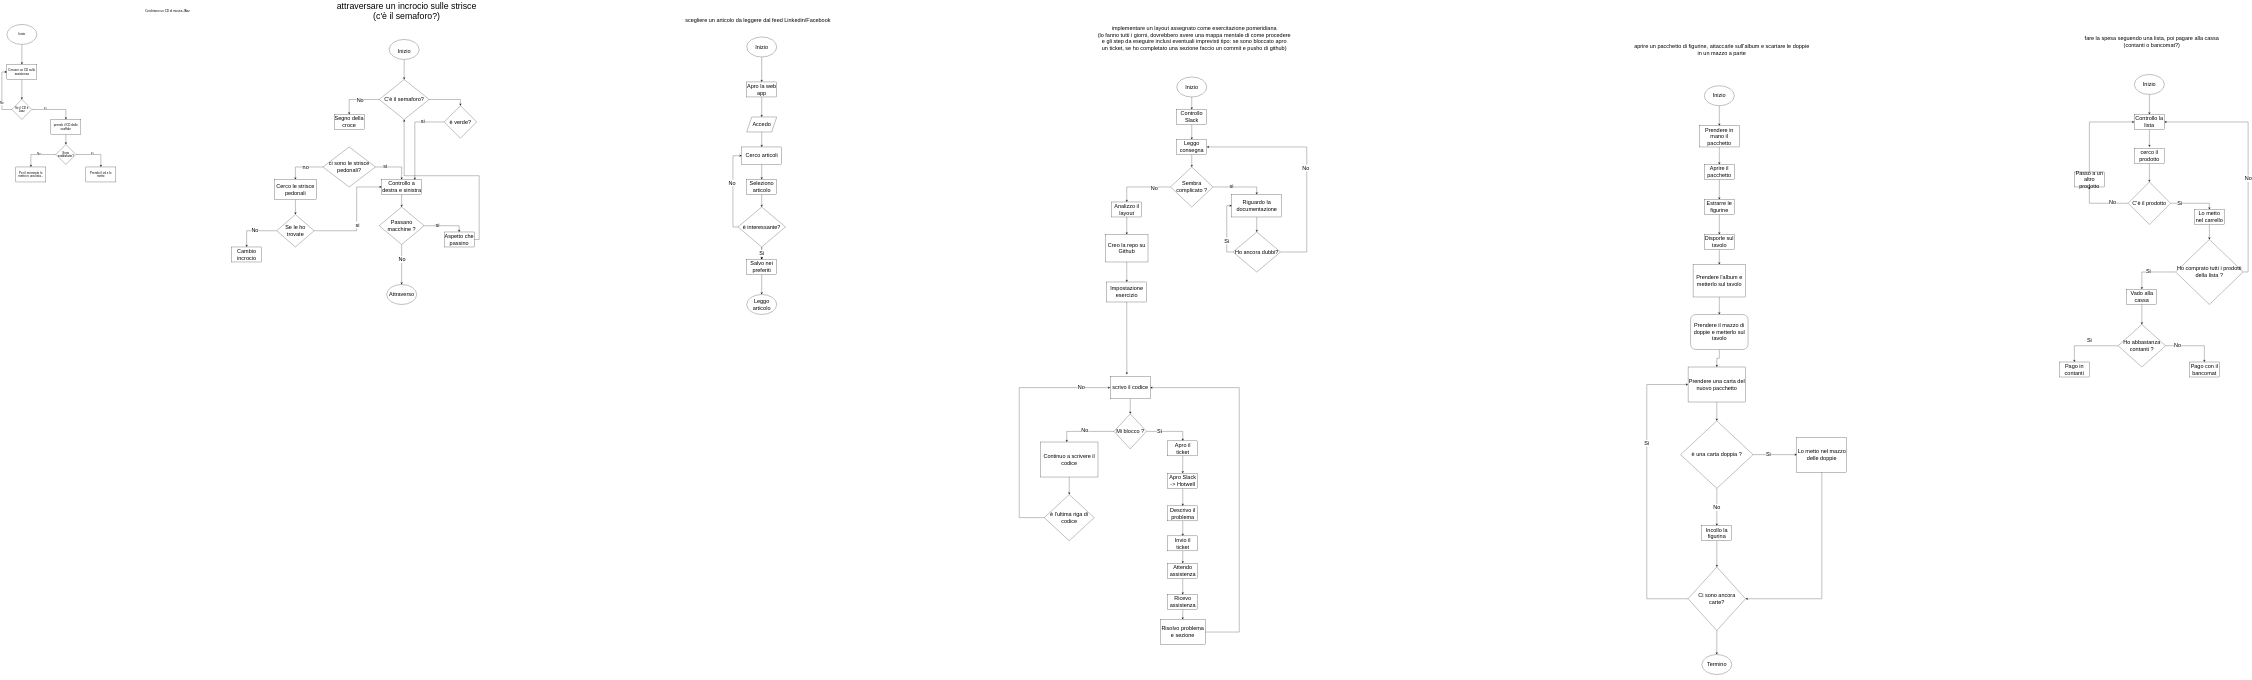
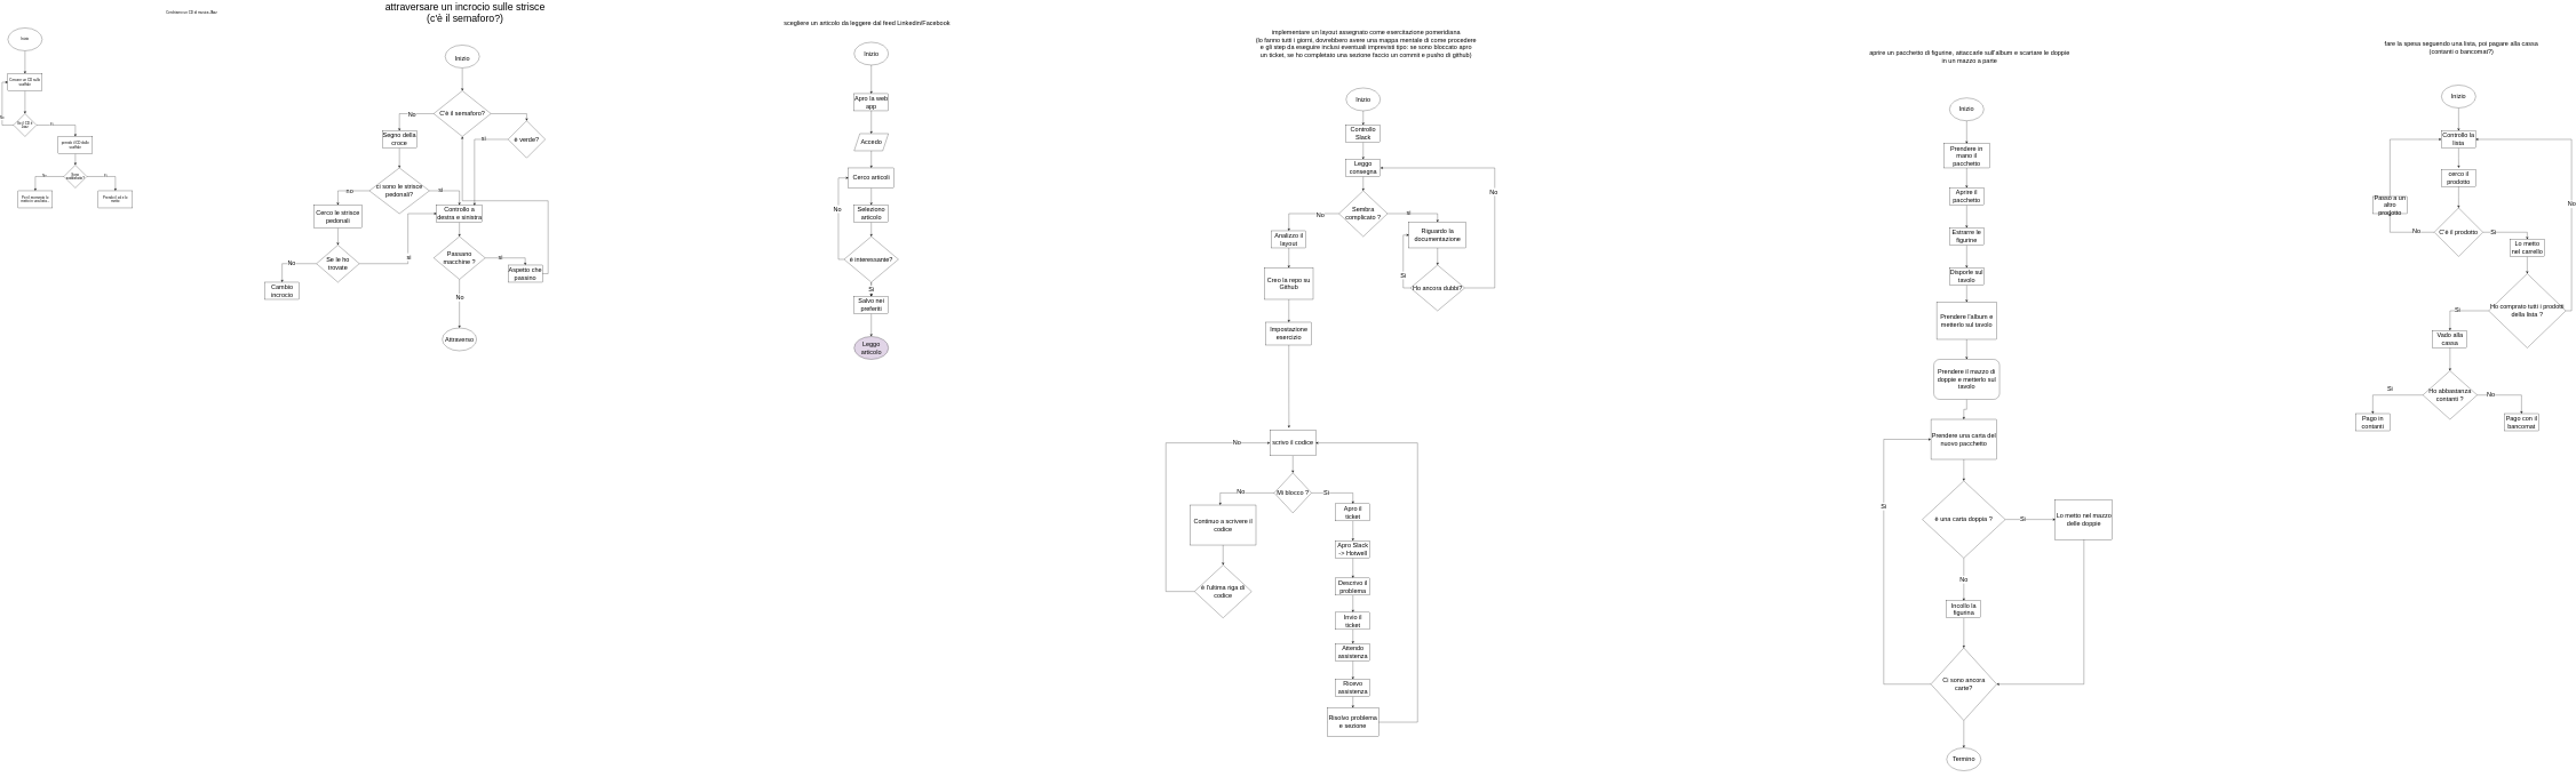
- <mxCell id="6" value="Cercare un CD sullo assistenza" style="rounded=0;whiteSpace=wrap;html=1;" vertex="1" parent="1"><mxGeometry x="20" y="250" width="120" height="60" as="geometry" /></mxCell>
+ <mxCell id="6" value="Cercare un CD sullo scaffale" style="rounded=0;whiteSpace=wrap;html=1;" vertex="1" parent="1"><mxGeometry x="20" y="250" width="120" height="60" as="geometry" /></mxCell>
+ <mxCell id="29" style="edgeStyle=orthogonalEdgeStyle;rounded=0;orthogonalLoop=1;jettySize=auto;html=1;exitX=0.5;exitY=1;exitDx=0;exitDy=0;entryX=0.5;entryY=0;entryDx=0;entryDy=0;fontSize=22;" edge="1" parent="1" source="30" target="37"><mxGeometry relative="1" as="geometry" /></mxCell>
- <mxCell id="45" value="Attraverso" style="ellipse;whiteSpace=wrap;html=1;fontSize=22;strokeWidth=1;" vertex="1" parent="1"><mxGeometry x="1539" y="1130" width="120" height="80" as="geometry" /></mxCell>
+ <mxCell id="45" value="Attraverso" style="ellipse;whiteSpace=wrap;html=1;fontSize=22;strokeWidth=1;" vertex="1" parent="1"><mxGeometry x="1539" y="1140" width="120" height="80" as="geometry" /></mxCell>
- <mxCell id="75" value="Leggo articolo" style="ellipse;whiteSpace=wrap;html=1;fontSize=22;strokeWidth=1;" vertex="1" parent="1"><mxGeometry x="2979" y="1170" width="120" height="80" as="geometry" /></mxCell>
+ <mxCell id="75" value="Leggo articolo" style="ellipse;whiteSpace=wrap;html=1;fontSize=22;strokeWidth=1;fillColor=#e1d5e7;" vertex="1" parent="1"><mxGeometry x="2979" y="1170" width="120" height="80" as="geometry" /></mxCell>
